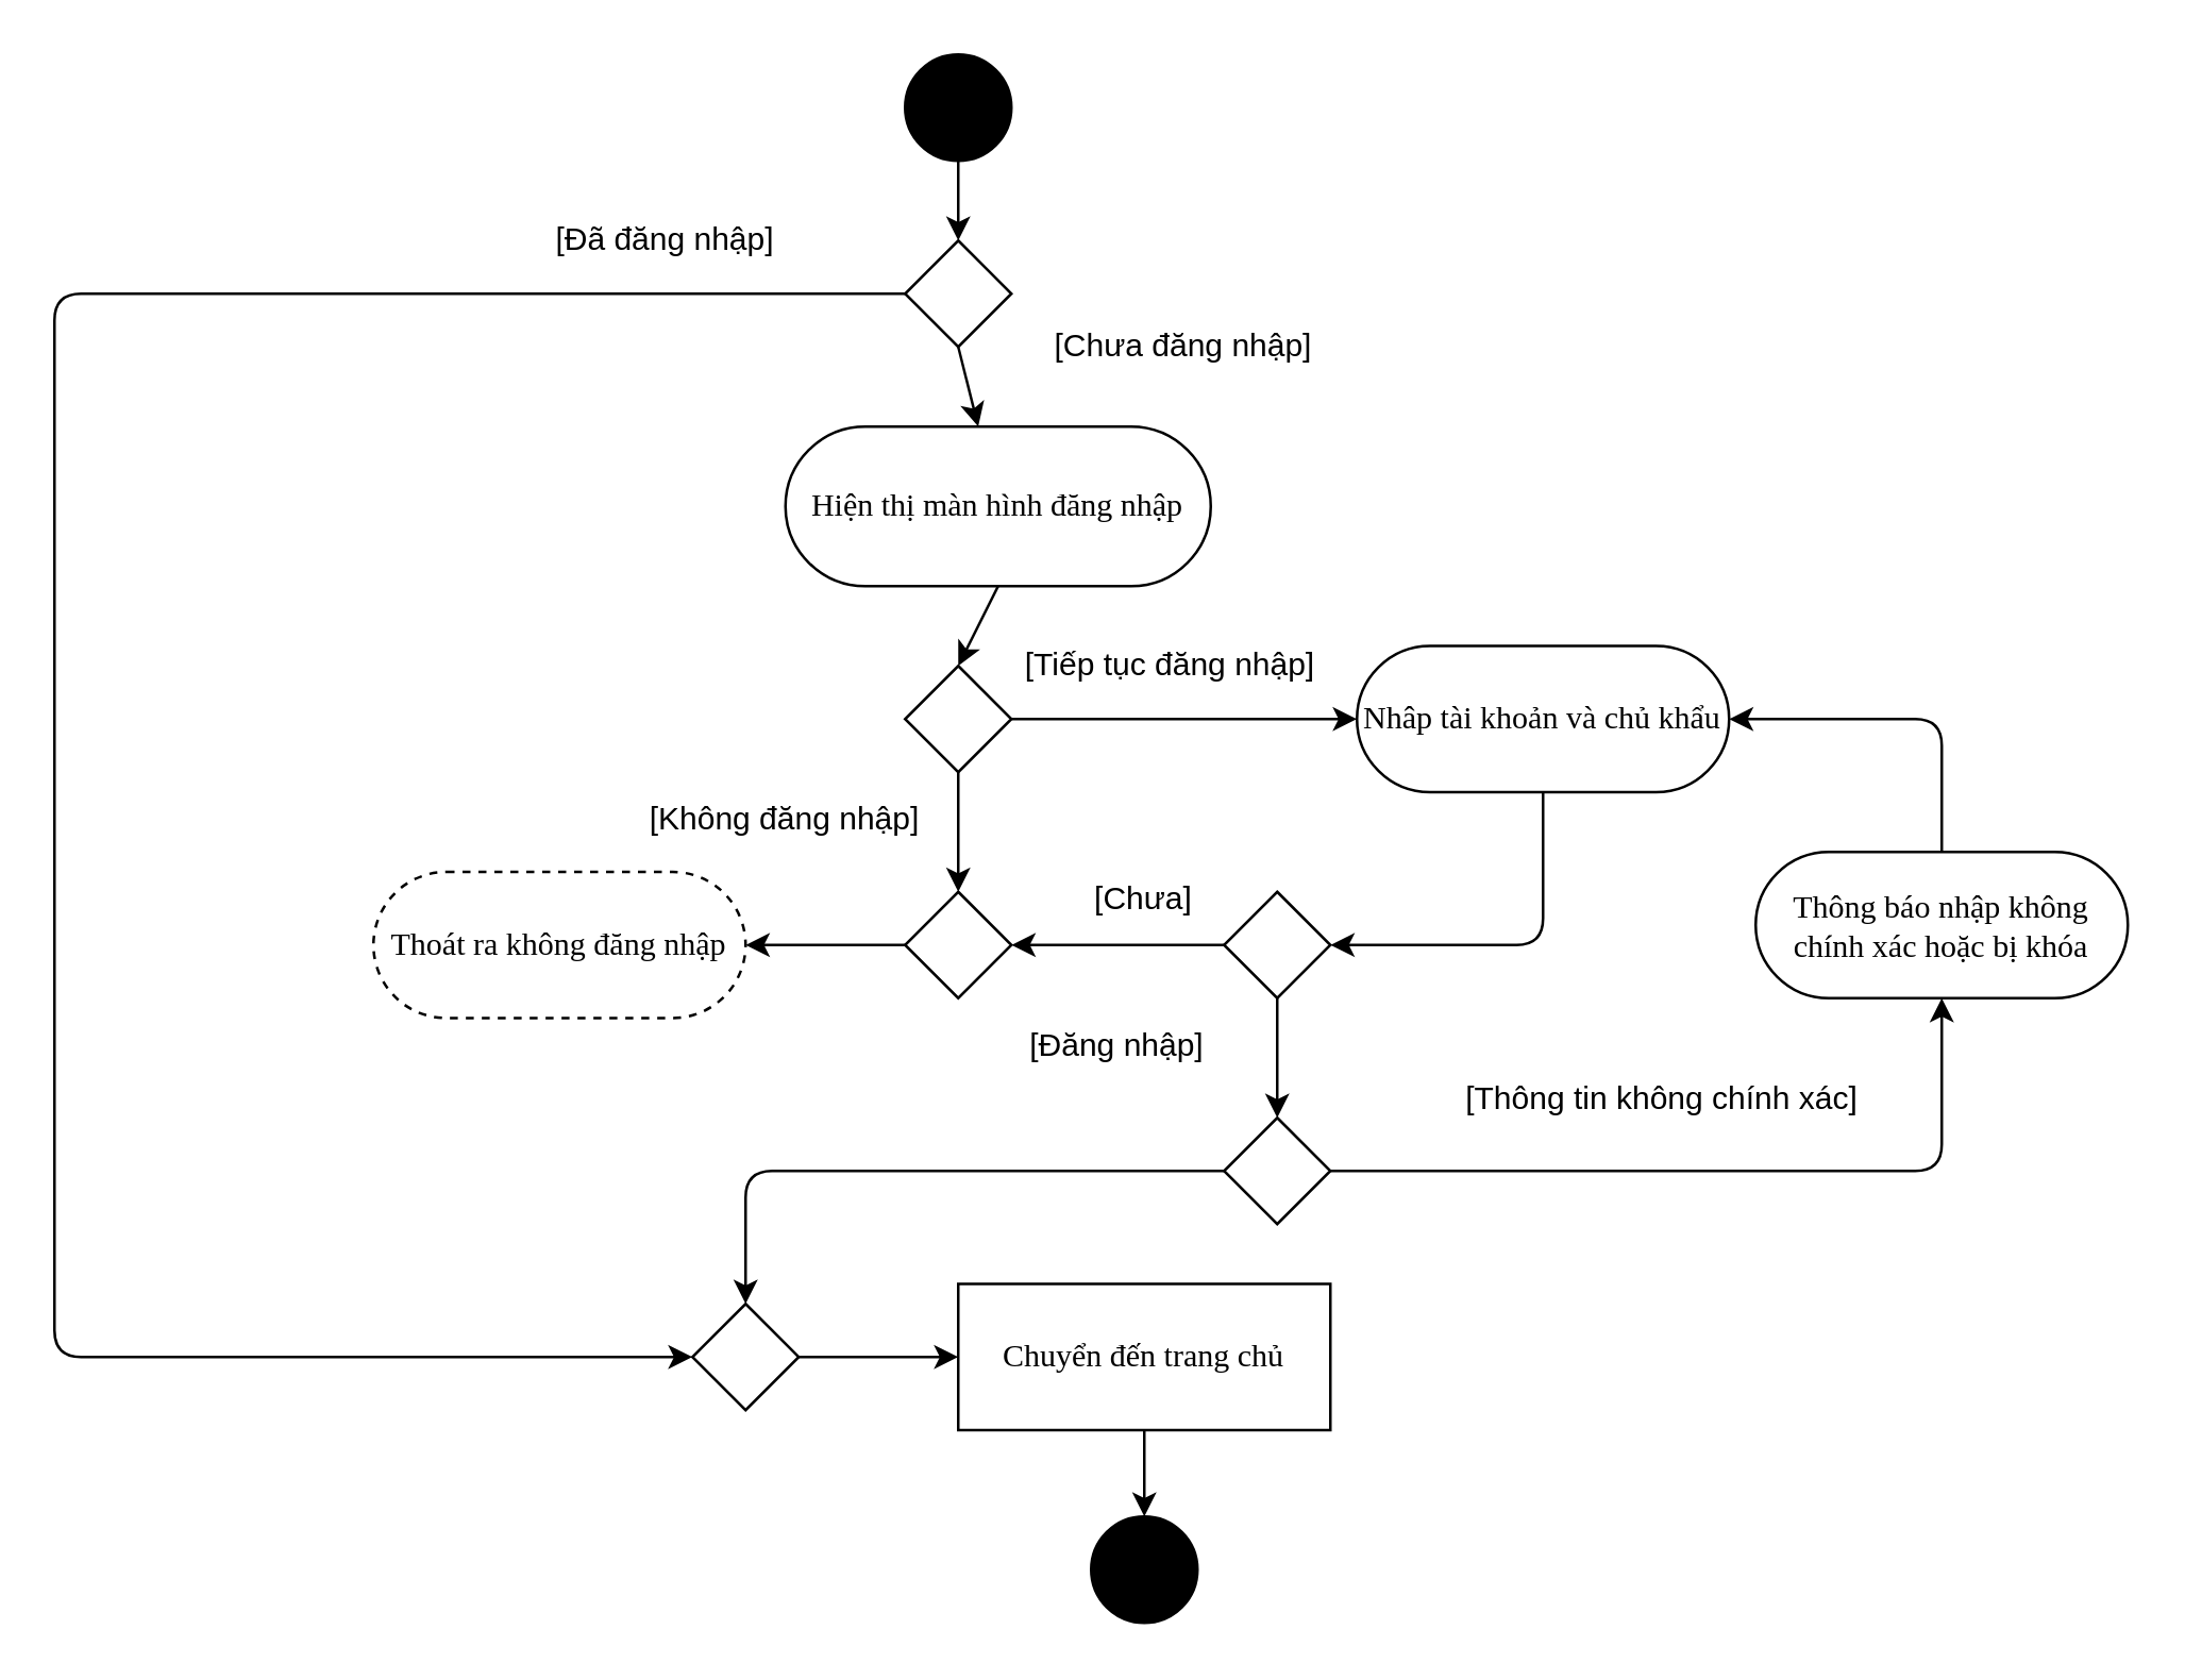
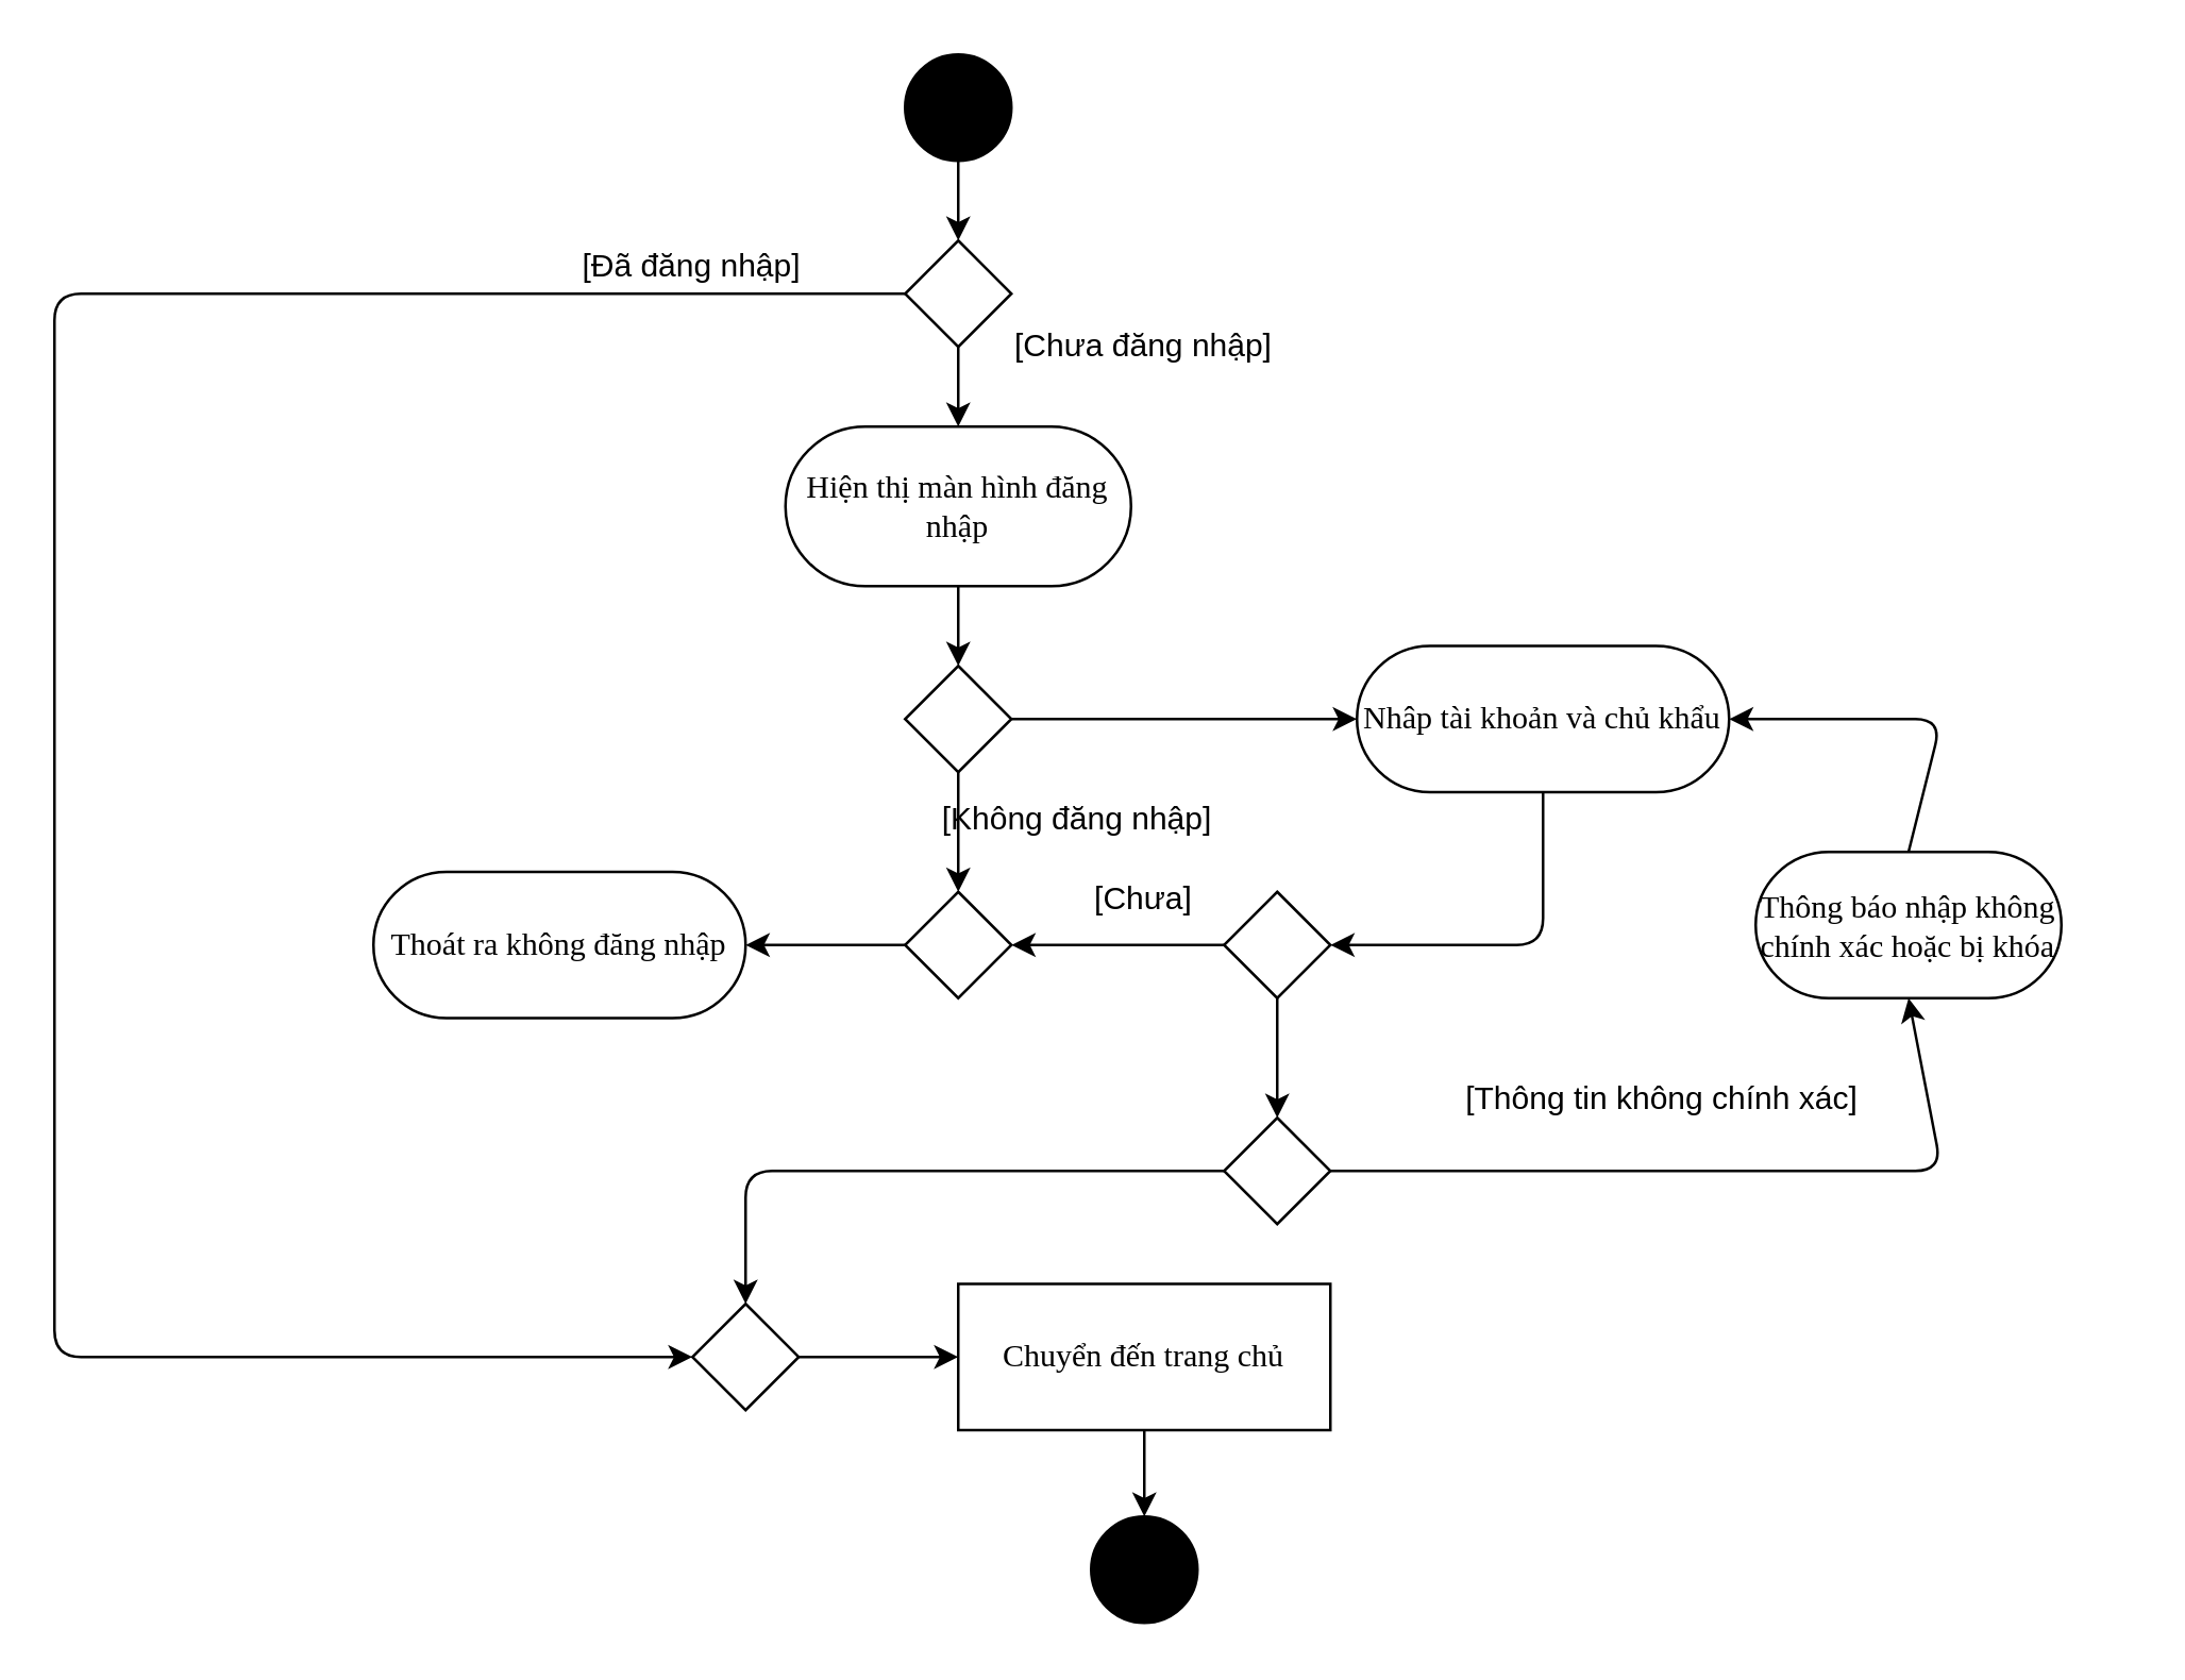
- <mxCell id="16" value="[Đã đăng nhập]" style="text;html=1;strokeColor=none;fillColor=none;align=center;verticalAlign=middle;whiteSpace=wrap;rounded=0;" vertex="1" parent="1"><mxGeometry x="200" y="80" width="100" height="20" as="geometry" /></mxCell>
+ <mxCell id="16" value="[Đã đăng nhập]" style="text;html=1;strokeColor=none;fillColor=none;align=center;verticalAlign=middle;whiteSpace=wrap;rounded=0;" vertex="1" parent="1"><mxGeometry x="210" y="90" width="100" height="20" as="geometry" /></mxCell>
- <mxCell id="18" value="[Chưa đăng nhập]" style="text;html=1;strokeColor=none;fillColor=none;align=center;verticalAlign=middle;whiteSpace=wrap;rounded=0;" vertex="1" parent="1"><mxGeometry x="395" y="120" width="100" height="20" as="geometry" /></mxCell>
+ <mxCell id="18" value="[Chưa đăng nhập]" style="text;html=1;strokeColor=none;fillColor=none;align=center;verticalAlign=middle;whiteSpace=wrap;rounded=0;" vertex="1" parent="1"><mxGeometry x="380" y="120" width="100" height="20" as="geometry" /></mxCell>
- <mxCell id="2" value="Hiện thị màn hình đăng nhập" style="rounded=1;whiteSpace=wrap;html=1;shadow=0;comic=0;labelBackgroundColor=none;strokeWidth=1;fontFamily=Verdana;fontSize=12;align=center;arcSize=50;" vertex="1" parent="1"><mxGeometry x="295" y="160" width="160" height="60" as="geometry" /></mxCell>
+ <mxCell id="2" value="Hiện thị màn hình đăng nhập" style="rounded=1;whiteSpace=wrap;html=1;shadow=0;comic=0;labelBackgroundColor=none;strokeWidth=1;fontFamily=Verdana;fontSize=12;align=center;arcSize=50;" vertex="1" parent="1"><mxGeometry x="295" y="160" width="130" height="60" as="geometry" /></mxCell>
- <mxCell id="22" value="[Tiếp tục đăng nhập]" style="text;html=1;strokeColor=none;fillColor=none;align=center;verticalAlign=middle;whiteSpace=wrap;rounded=0;" vertex="1" parent="1"><mxGeometry x="380" y="240" width="120" height="20" as="geometry" /></mxCell>
- <mxCell id="33" value="[Không đăng nhập]" style="text;html=1;strokeColor=none;fillColor=none;align=center;verticalAlign=middle;whiteSpace=wrap;rounded=0;" vertex="1" parent="1"><mxGeometry x="240" y="297.5" width="110" height="20" as="geometry" /></mxCell>
+ <mxCell id="33" value="[Không đăng nhập]" style="text;html=1;strokeColor=none;fillColor=none;align=center;verticalAlign=middle;whiteSpace=wrap;rounded=0;" vertex="1" parent="1"><mxGeometry x="350" y="297.5" width="110" height="20" as="geometry" /></mxCell>
- <mxCell id="11" value="Thông báo nhập không chính xác hoặc bị khóa" style="rounded=1;whiteSpace=wrap;html=1;shadow=0;comic=0;labelBackgroundColor=none;strokeWidth=1;fontFamily=Verdana;fontSize=12;align=center;arcSize=50;" vertex="1" parent="1"><mxGeometry x="660" y="320" width="140" height="55" as="geometry" /></mxCell>
+ <mxCell id="11" value="Thông báo nhập không chính xác hoặc bị khóa" style="rounded=1;whiteSpace=wrap;html=1;shadow=0;comic=0;labelBackgroundColor=none;strokeWidth=1;fontFamily=Verdana;fontSize=12;align=center;arcSize=50;" vertex="1" parent="1"><mxGeometry x="660" y="320" width="115" height="55" as="geometry" /></mxCell>
- <mxCell id="3" value="Thoát ra không đăng nhập" style="rounded=1;whiteSpace=wrap;html=1;shadow=0;comic=0;labelBackgroundColor=none;strokeWidth=1;fontFamily=Verdana;fontSize=12;align=center;arcSize=50;dashed=1;" vertex="1" parent="1"><mxGeometry x="140" y="327.5" width="140" height="55" as="geometry" /></mxCell>
+ <mxCell id="3" value="Thoát ra không đăng nhập" style="rounded=1;whiteSpace=wrap;html=1;shadow=0;comic=0;labelBackgroundColor=none;strokeWidth=1;fontFamily=Verdana;fontSize=12;align=center;arcSize=50;" vertex="1" parent="1"><mxGeometry x="140" y="327.5" width="140" height="55" as="geometry" /></mxCell>
- <mxCell id="35" value="[Đăng nhập]" style="text;html=1;strokeColor=none;fillColor=none;align=center;verticalAlign=middle;whiteSpace=wrap;rounded=0;" vertex="1" parent="1"><mxGeometry x="370" y="382.5" width="100" height="20" as="geometry" /></mxCell>
